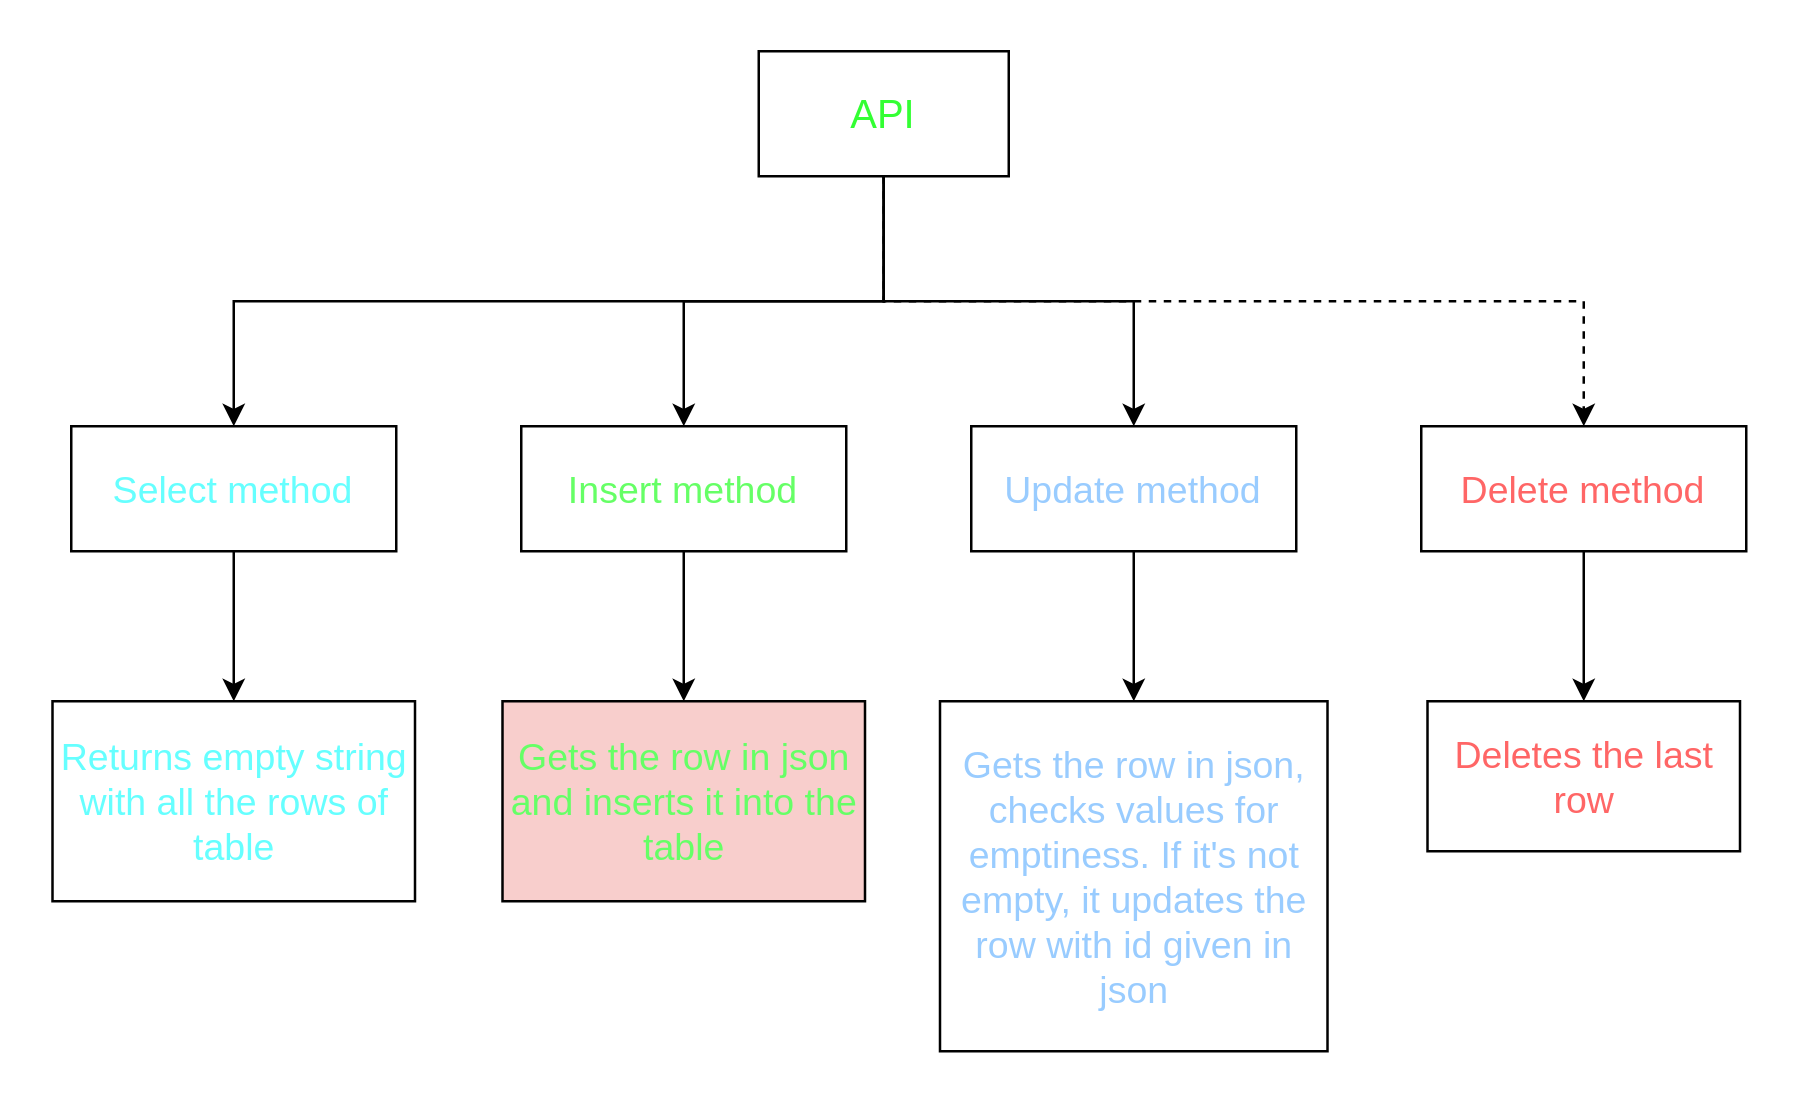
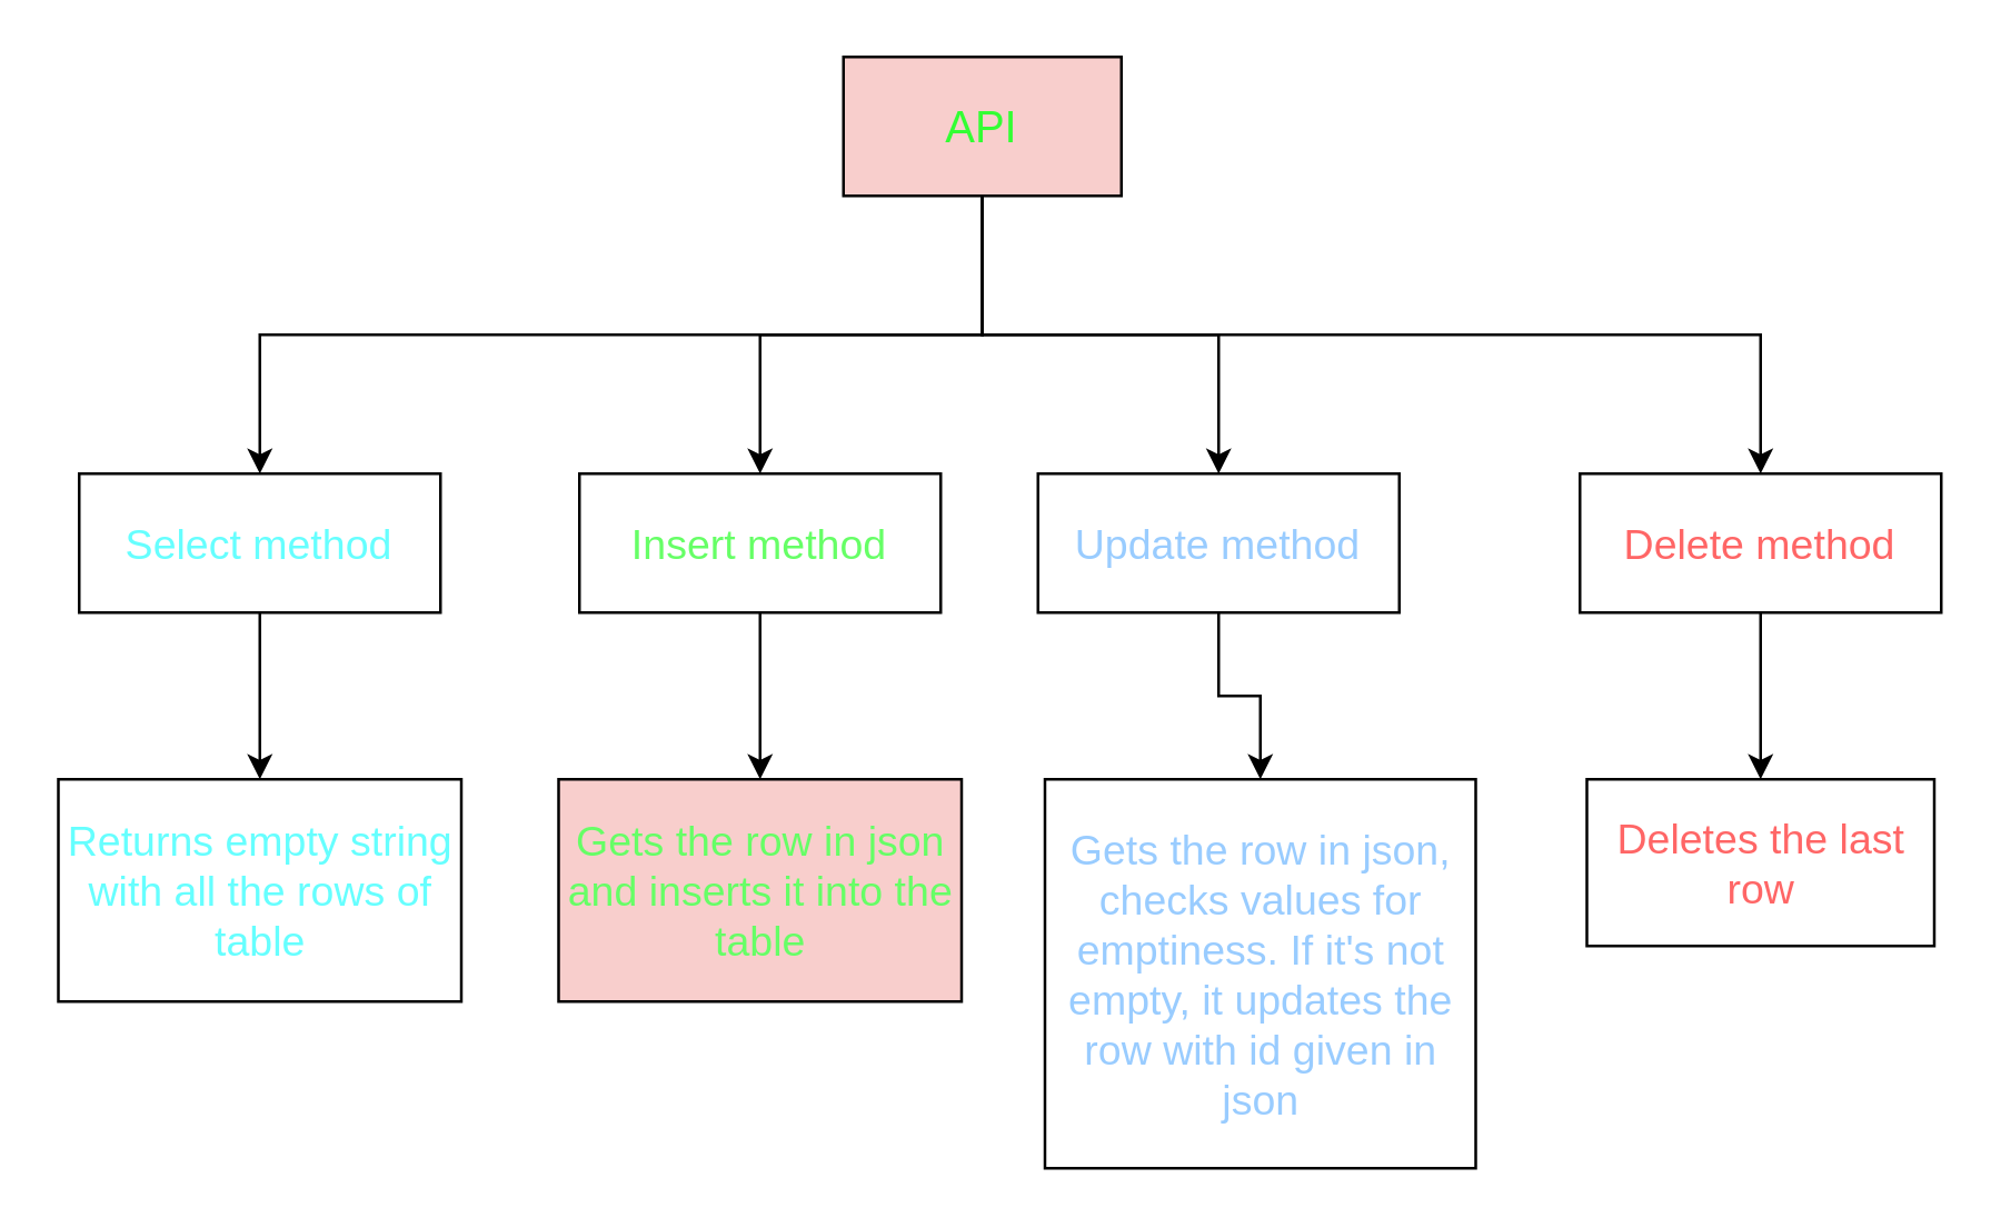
- <mxCell id="6" value="&lt;font style=&quot;font-size: 16px&quot; color=&quot;#33ff33&quot;&gt;API&lt;/font&gt;" style="rounded=0;whiteSpace=wrap;html=1;" vertex="1" parent="1"><mxGeometry x="303" y="20" width="100" height="50" as="geometry" /></mxCell>
+ <mxCell id="6" value="&lt;font style=&quot;font-size: 16px&quot; color=&quot;#33ff33&quot;&gt;API&lt;/font&gt;" style="rounded=0;whiteSpace=wrap;html=1;fillColor=#f8cecc;" vertex="1" parent="1"><mxGeometry x="303" y="20" width="100" height="50" as="geometry" /></mxCell>
- <mxCell id="5" style="edgeStyle=orthogonalEdgeStyle;rounded=0;orthogonalLoop=1;jettySize=auto;html=1;exitX=0.5;exitY=1;exitDx=0;exitDy=0;dashed=1;" edge="1" parent="1" source="6" target="14"><mxGeometry relative="1" as="geometry" /></mxCell>
+ <mxCell id="5" style="edgeStyle=orthogonalEdgeStyle;rounded=0;orthogonalLoop=1;jettySize=auto;html=1;exitX=0.5;exitY=1;exitDx=0;exitDy=0;" edge="1" parent="1" source="6" target="14"><mxGeometry relative="1" as="geometry" /></mxCell>
- <mxCell id="12" value="&lt;font style=&quot;font-size: 15px&quot; color=&quot;#99ccff&quot;&gt;Update method&lt;/font&gt;" style="rounded=0;whiteSpace=wrap;html=1;" vertex="1" parent="1"><mxGeometry x="388" y="170" width="130" height="50" as="geometry" /></mxCell>
+ <mxCell id="12" value="&lt;font style=&quot;font-size: 15px&quot; color=&quot;#99ccff&quot;&gt;Update method&lt;/font&gt;" style="rounded=0;whiteSpace=wrap;html=1;" vertex="1" parent="1"><mxGeometry x="373" y="170" width="130" height="50" as="geometry" /></mxCell>
